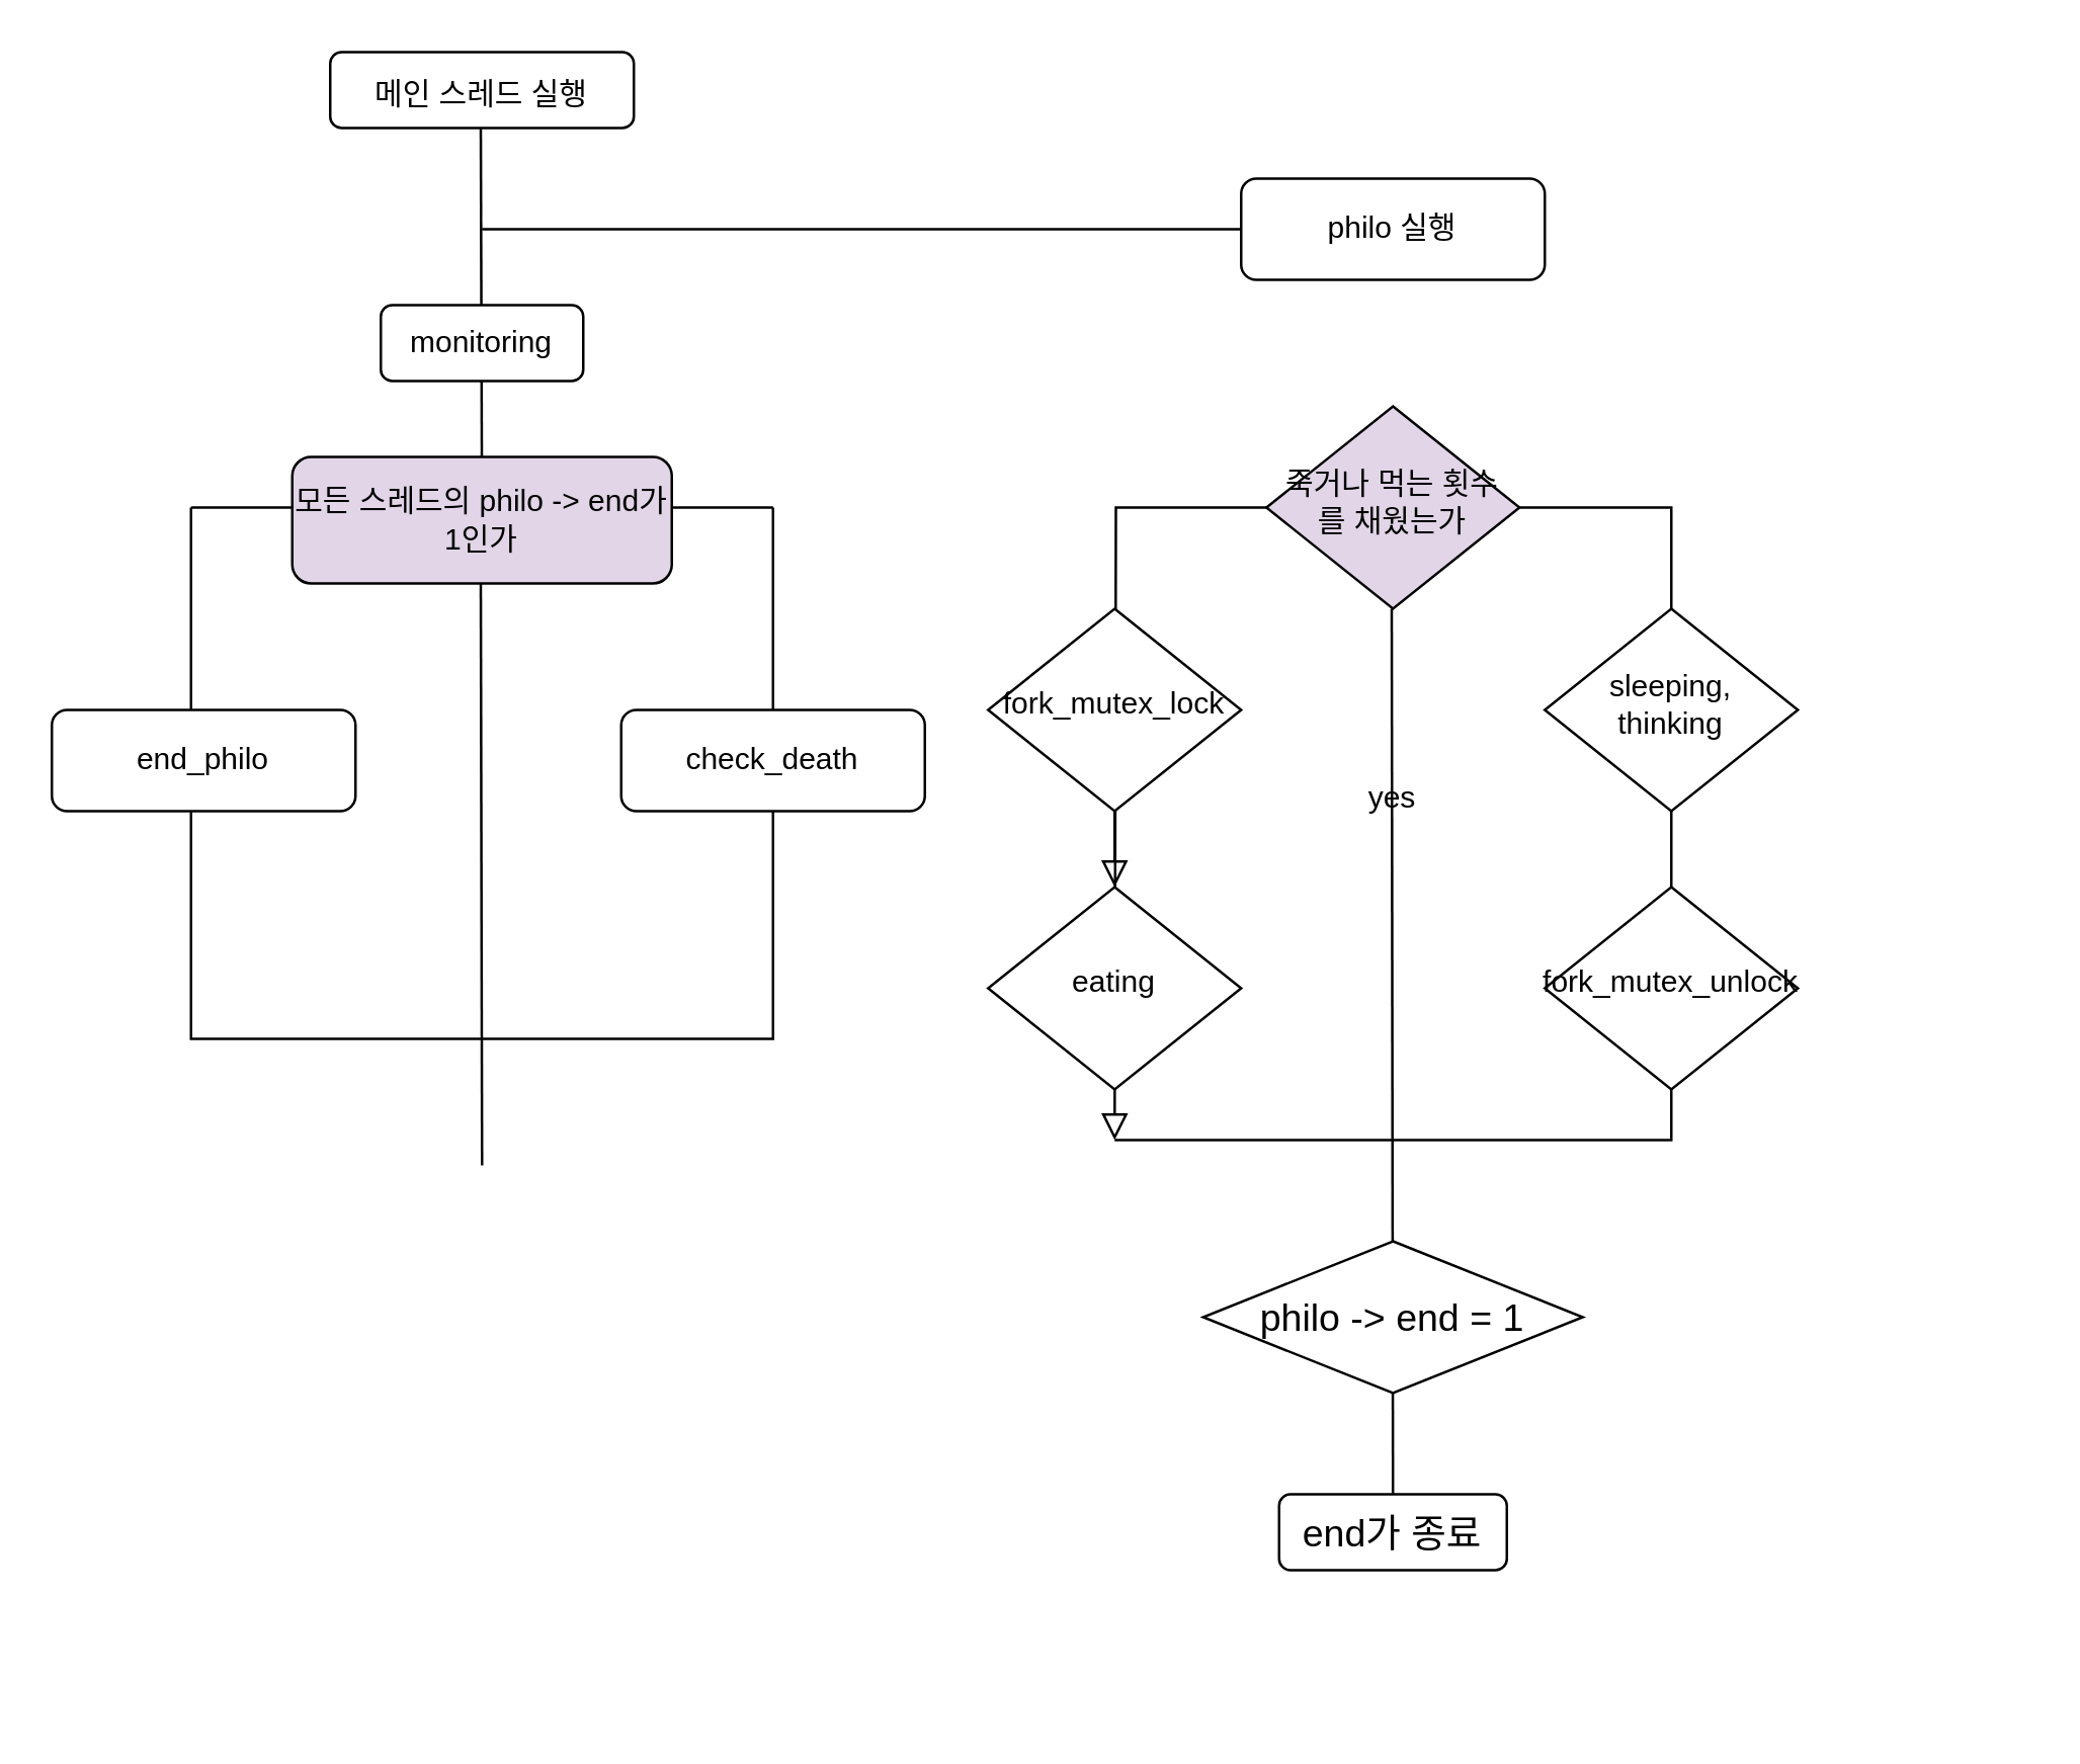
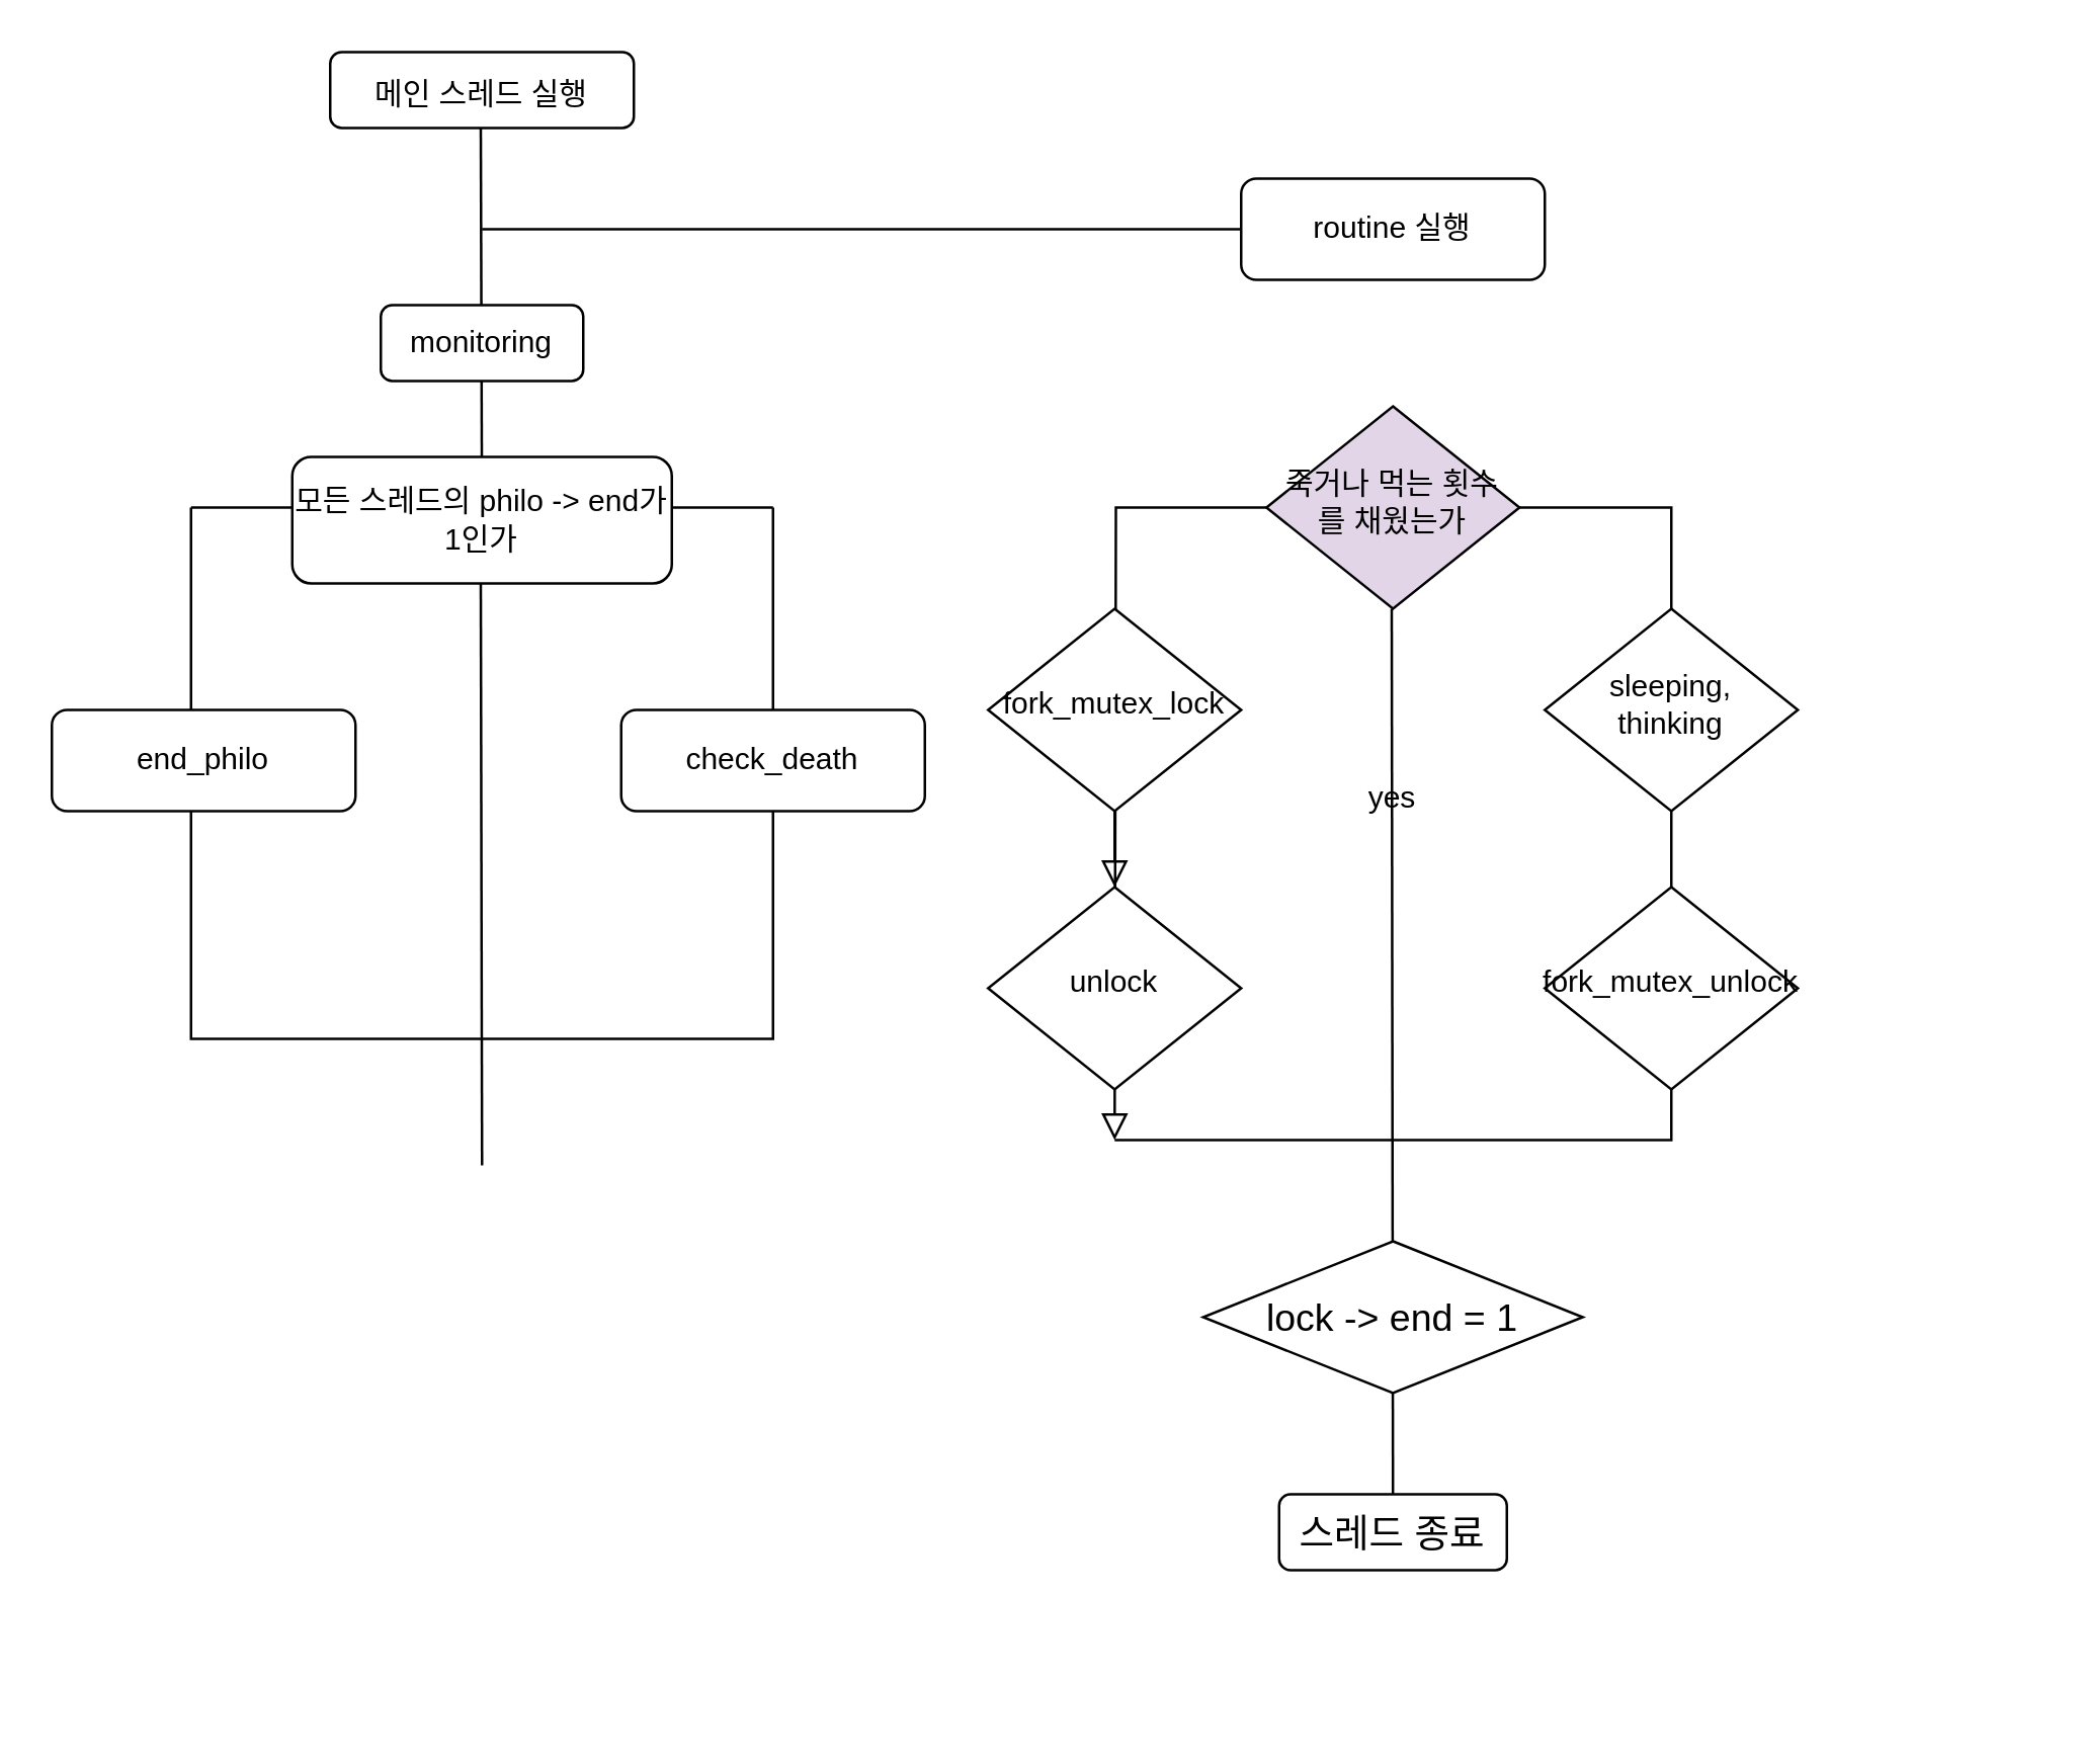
- <mxCell id="13" value="philo 실행" style="rounded=1;whiteSpace=wrap;html=1;fontSize=12;glass=0;strokeWidth=1;shadow=0;" parent="11" vertex="1"><mxGeometry x="100" width="120" height="40" as="geometry" /></mxCell>
+ <mxCell id="13" value="routine 실행" style="rounded=1;whiteSpace=wrap;html=1;fontSize=12;glass=0;strokeWidth=1;shadow=0;" parent="11" vertex="1"><mxGeometry x="100" width="120" height="40" as="geometry" /></mxCell>
- <mxCell id="8" value="모든 스레드의 philo -&amp;gt; end가 1인가" style="rounded=1;whiteSpace=wrap;html=1;fontSize=12;fillColor=#e1d5e7;" parent="1" vertex="1"><mxGeometry x="115" y="180" width="150" height="50" as="geometry" /></mxCell>
+ <mxCell id="8" value="모든 스레드의 philo -&amp;gt; end가 1인가" style="rounded=1;whiteSpace=wrap;html=1;fontSize=12;" parent="1" vertex="1"><mxGeometry x="115" y="180" width="150" height="50" as="geometry" /></mxCell>
- <mxCell id="18" value="eating" style="rhombus;whiteSpace=wrap;html=1;shadow=0;fontFamily=Helvetica;fontSize=12;align=center;strokeWidth=1;spacing=6;spacingTop=-4;" parent="14" vertex="1"><mxGeometry y="190" width="100" height="80" as="geometry" /></mxCell>
+ <mxCell id="18" value="unlock" style="rhombus;whiteSpace=wrap;html=1;shadow=0;fontFamily=Helvetica;fontSize=12;align=center;strokeWidth=1;spacing=6;spacingTop=-4;" parent="14" vertex="1"><mxGeometry y="190" width="100" height="80" as="geometry" /></mxCell>
- <mxCell id="23" value="philo -&amp;gt; end = 1" style="rhombus;whiteSpace=wrap;html=1;fontSize=15;" parent="14" vertex="1"><mxGeometry x="85" y="330" width="150" height="60" as="geometry" /></mxCell>
+ <mxCell id="23" value="lock -&amp;gt; end = 1" style="rhombus;whiteSpace=wrap;html=1;fontSize=15;" parent="14" vertex="1"><mxGeometry x="85" y="330" width="150" height="60" as="geometry" /></mxCell>
- <mxCell id="24" value="end가 종료" style="rounded=1;whiteSpace=wrap;html=1;fontSize=15;" parent="14" vertex="1"><mxGeometry x="115" y="430" width="90" height="30" as="geometry" /></mxCell>
+ <mxCell id="24" value="스레드 종료" style="rounded=1;whiteSpace=wrap;html=1;fontSize=15;" parent="14" vertex="1"><mxGeometry x="115" y="430" width="90" height="30" as="geometry" /></mxCell>
